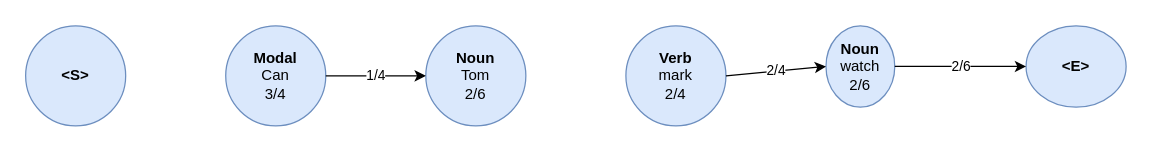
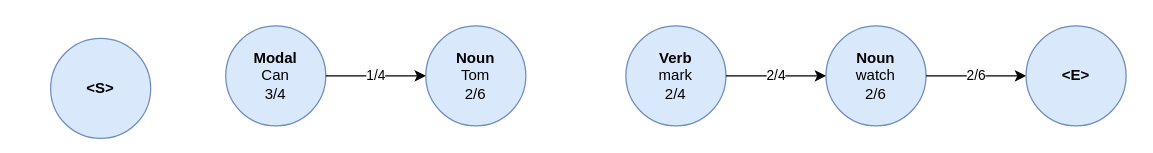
- <mxCell id="6" value="&lt;b&gt;Noun&lt;/b&gt;&lt;br&gt;watch&lt;br&gt;2/6" style="ellipse;whiteSpace=wrap;html=1;aspect=fixed;fillColor=#dae8fc;strokeColor=#6c8ebf;" vertex="1" parent="1"><mxGeometry x="660" y="20" width="55" height="65" as="geometry" /></mxCell>
+ <mxCell id="6" value="&lt;b&gt;Noun&lt;/b&gt;&lt;br&gt;watch&lt;br&gt;2/6" style="ellipse;whiteSpace=wrap;html=1;aspect=fixed;fillColor=#dae8fc;strokeColor=#6c8ebf;" vertex="1" parent="1"><mxGeometry x="660" y="20" width="80" height="80" as="geometry" /></mxCell>
- <mxCell id="7" value="&lt;b&gt;&amp;lt;E&amp;gt;&lt;/b&gt;" style="ellipse;whiteSpace=wrap;html=1;aspect=fixed;fillColor=#dae8fc;strokeColor=#6c8ebf;" vertex="1" parent="1"><mxGeometry x="820" y="20" width="80" height="65" as="geometry" /></mxCell>
+ <mxCell id="7" value="&lt;b&gt;&amp;lt;E&amp;gt;&lt;/b&gt;" style="ellipse;whiteSpace=wrap;html=1;aspect=fixed;fillColor=#dae8fc;strokeColor=#6c8ebf;" vertex="1" parent="1"><mxGeometry x="820" y="20" width="80" height="80" as="geometry" /></mxCell>
- <mxCell id="2" value="&lt;b&gt;&amp;lt;S&amp;gt;&lt;/b&gt;" style="ellipse;whiteSpace=wrap;html=1;aspect=fixed;fillColor=#dae8fc;strokeColor=#6c8ebf;" vertex="1" parent="1"><mxGeometry x="20" y="20" width="80" height="80" as="geometry" /></mxCell>
+ <mxCell id="2" value="&lt;b&gt;&amp;lt;S&amp;gt;&lt;/b&gt;" style="ellipse;whiteSpace=wrap;html=1;aspect=fixed;fillColor=#dae8fc;strokeColor=#6c8ebf;" vertex="1" parent="1"><mxGeometry x="40" y="30" width="80" height="80" as="geometry" /></mxCell>
